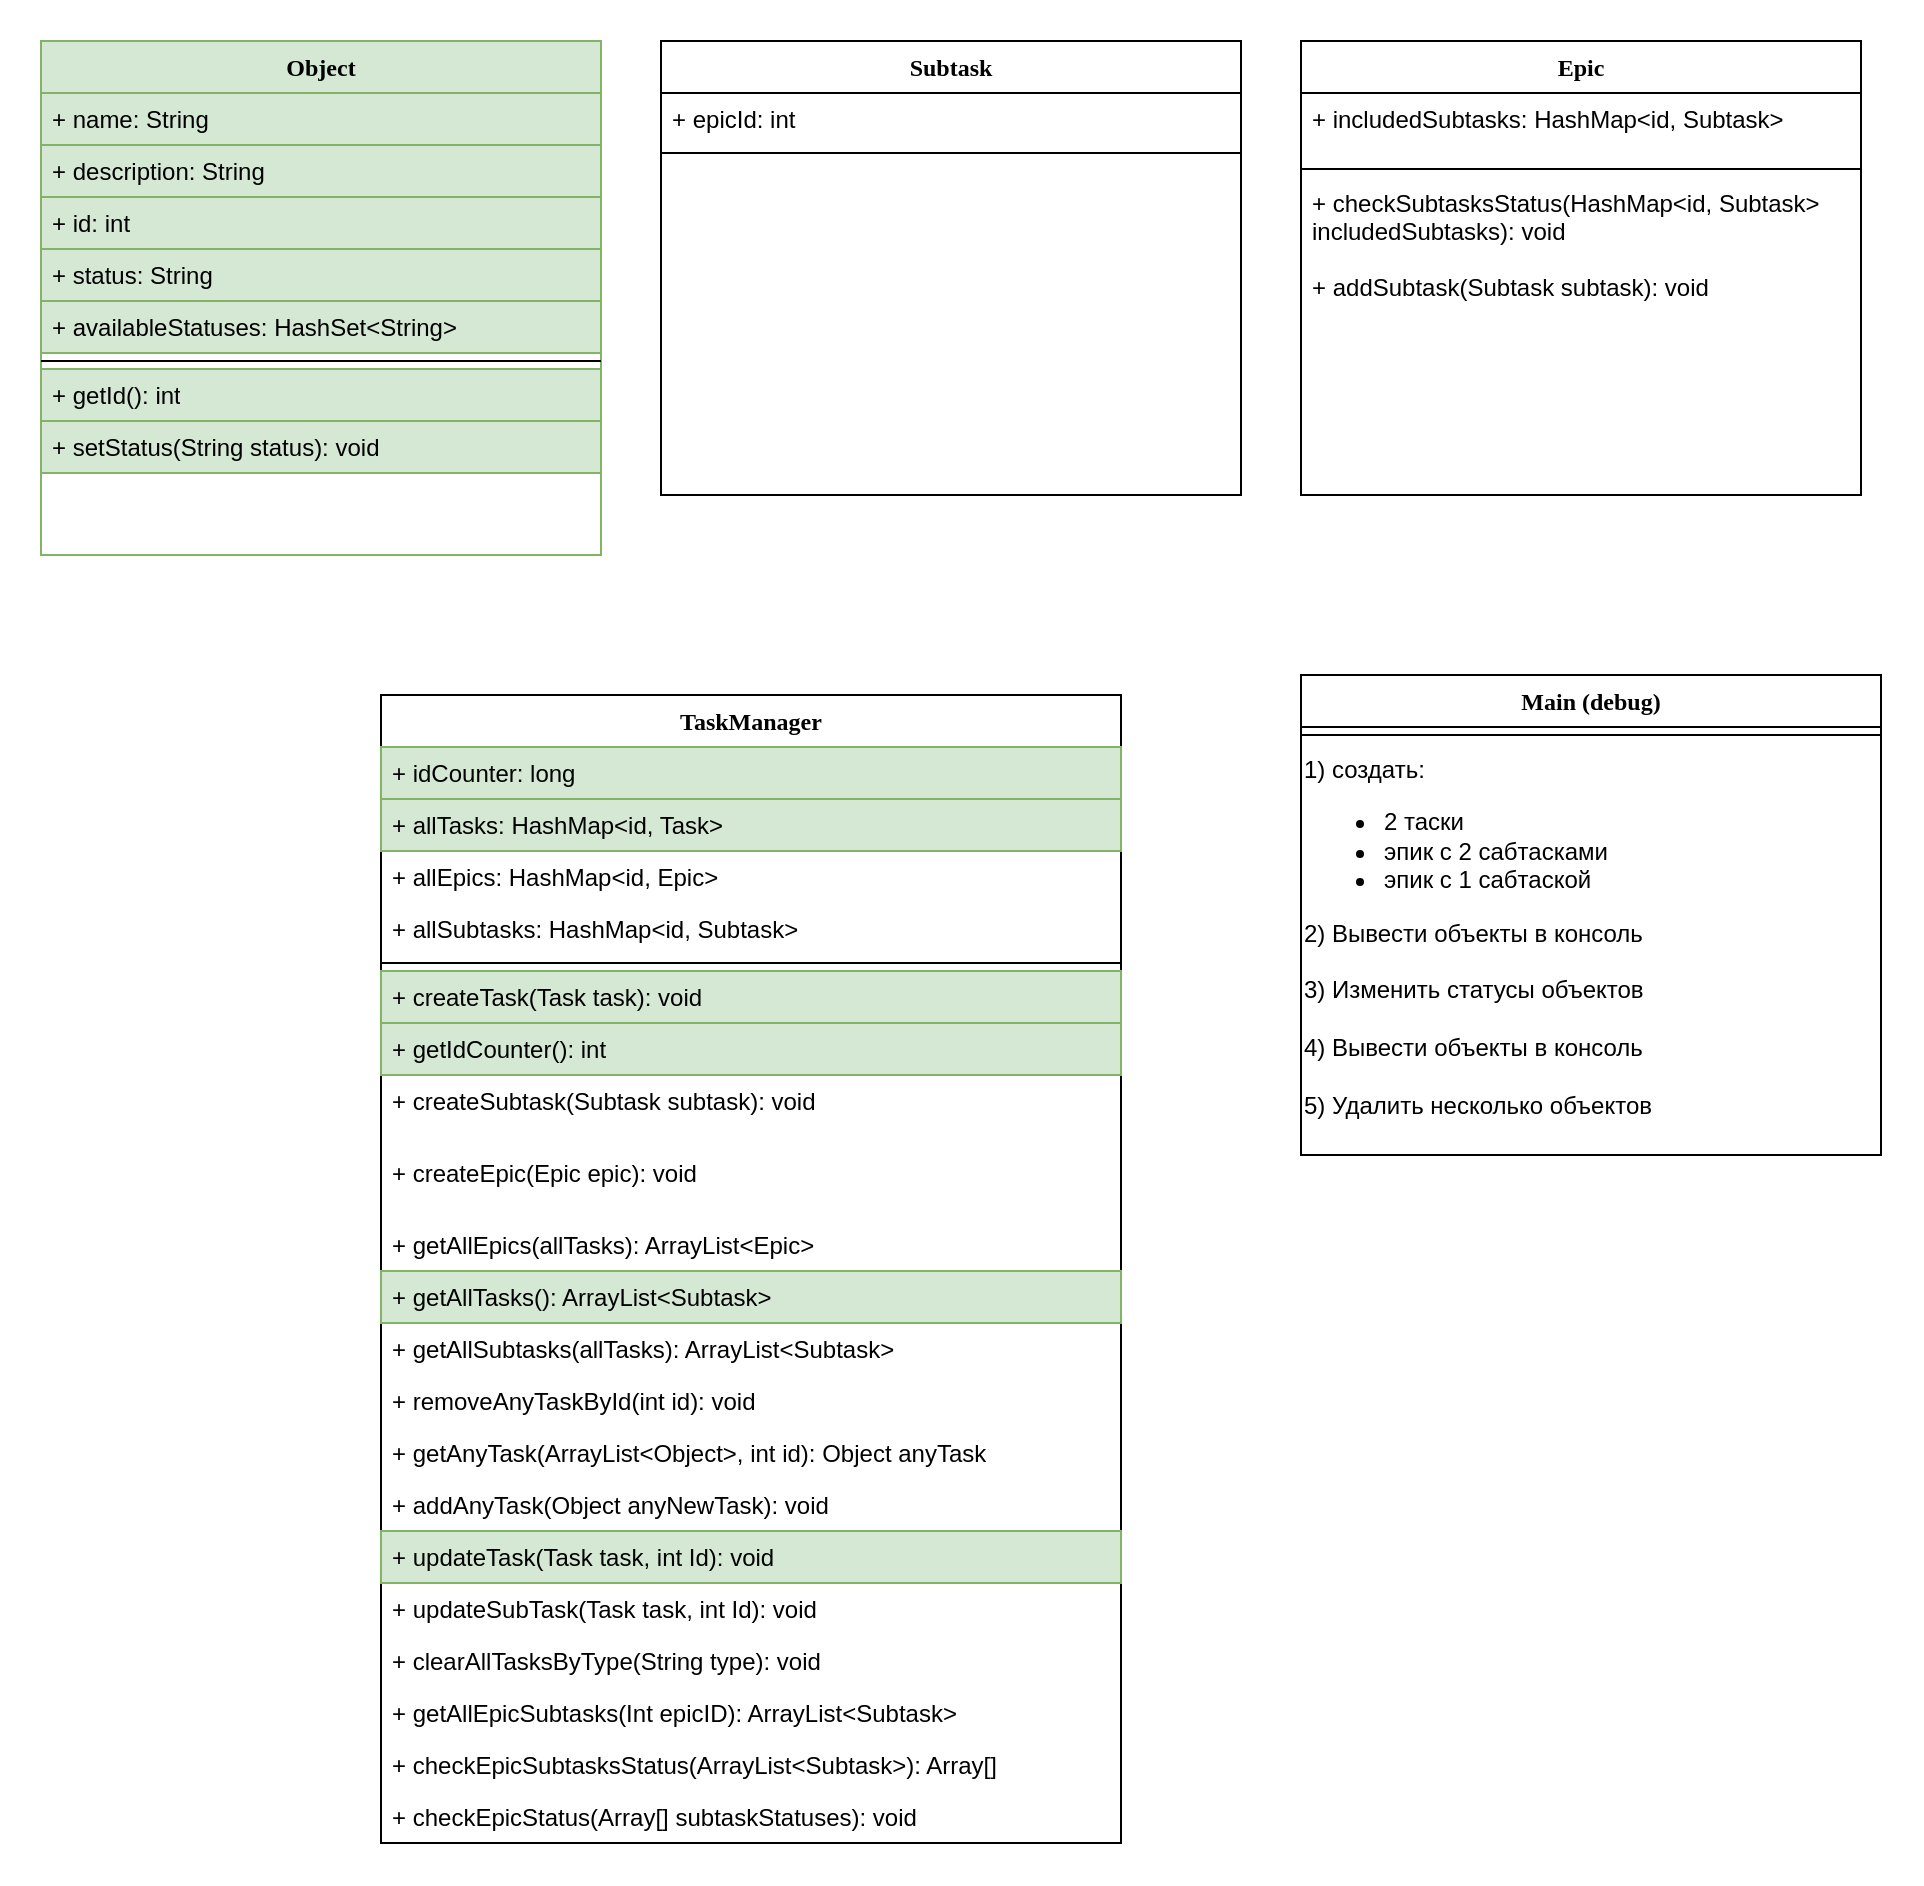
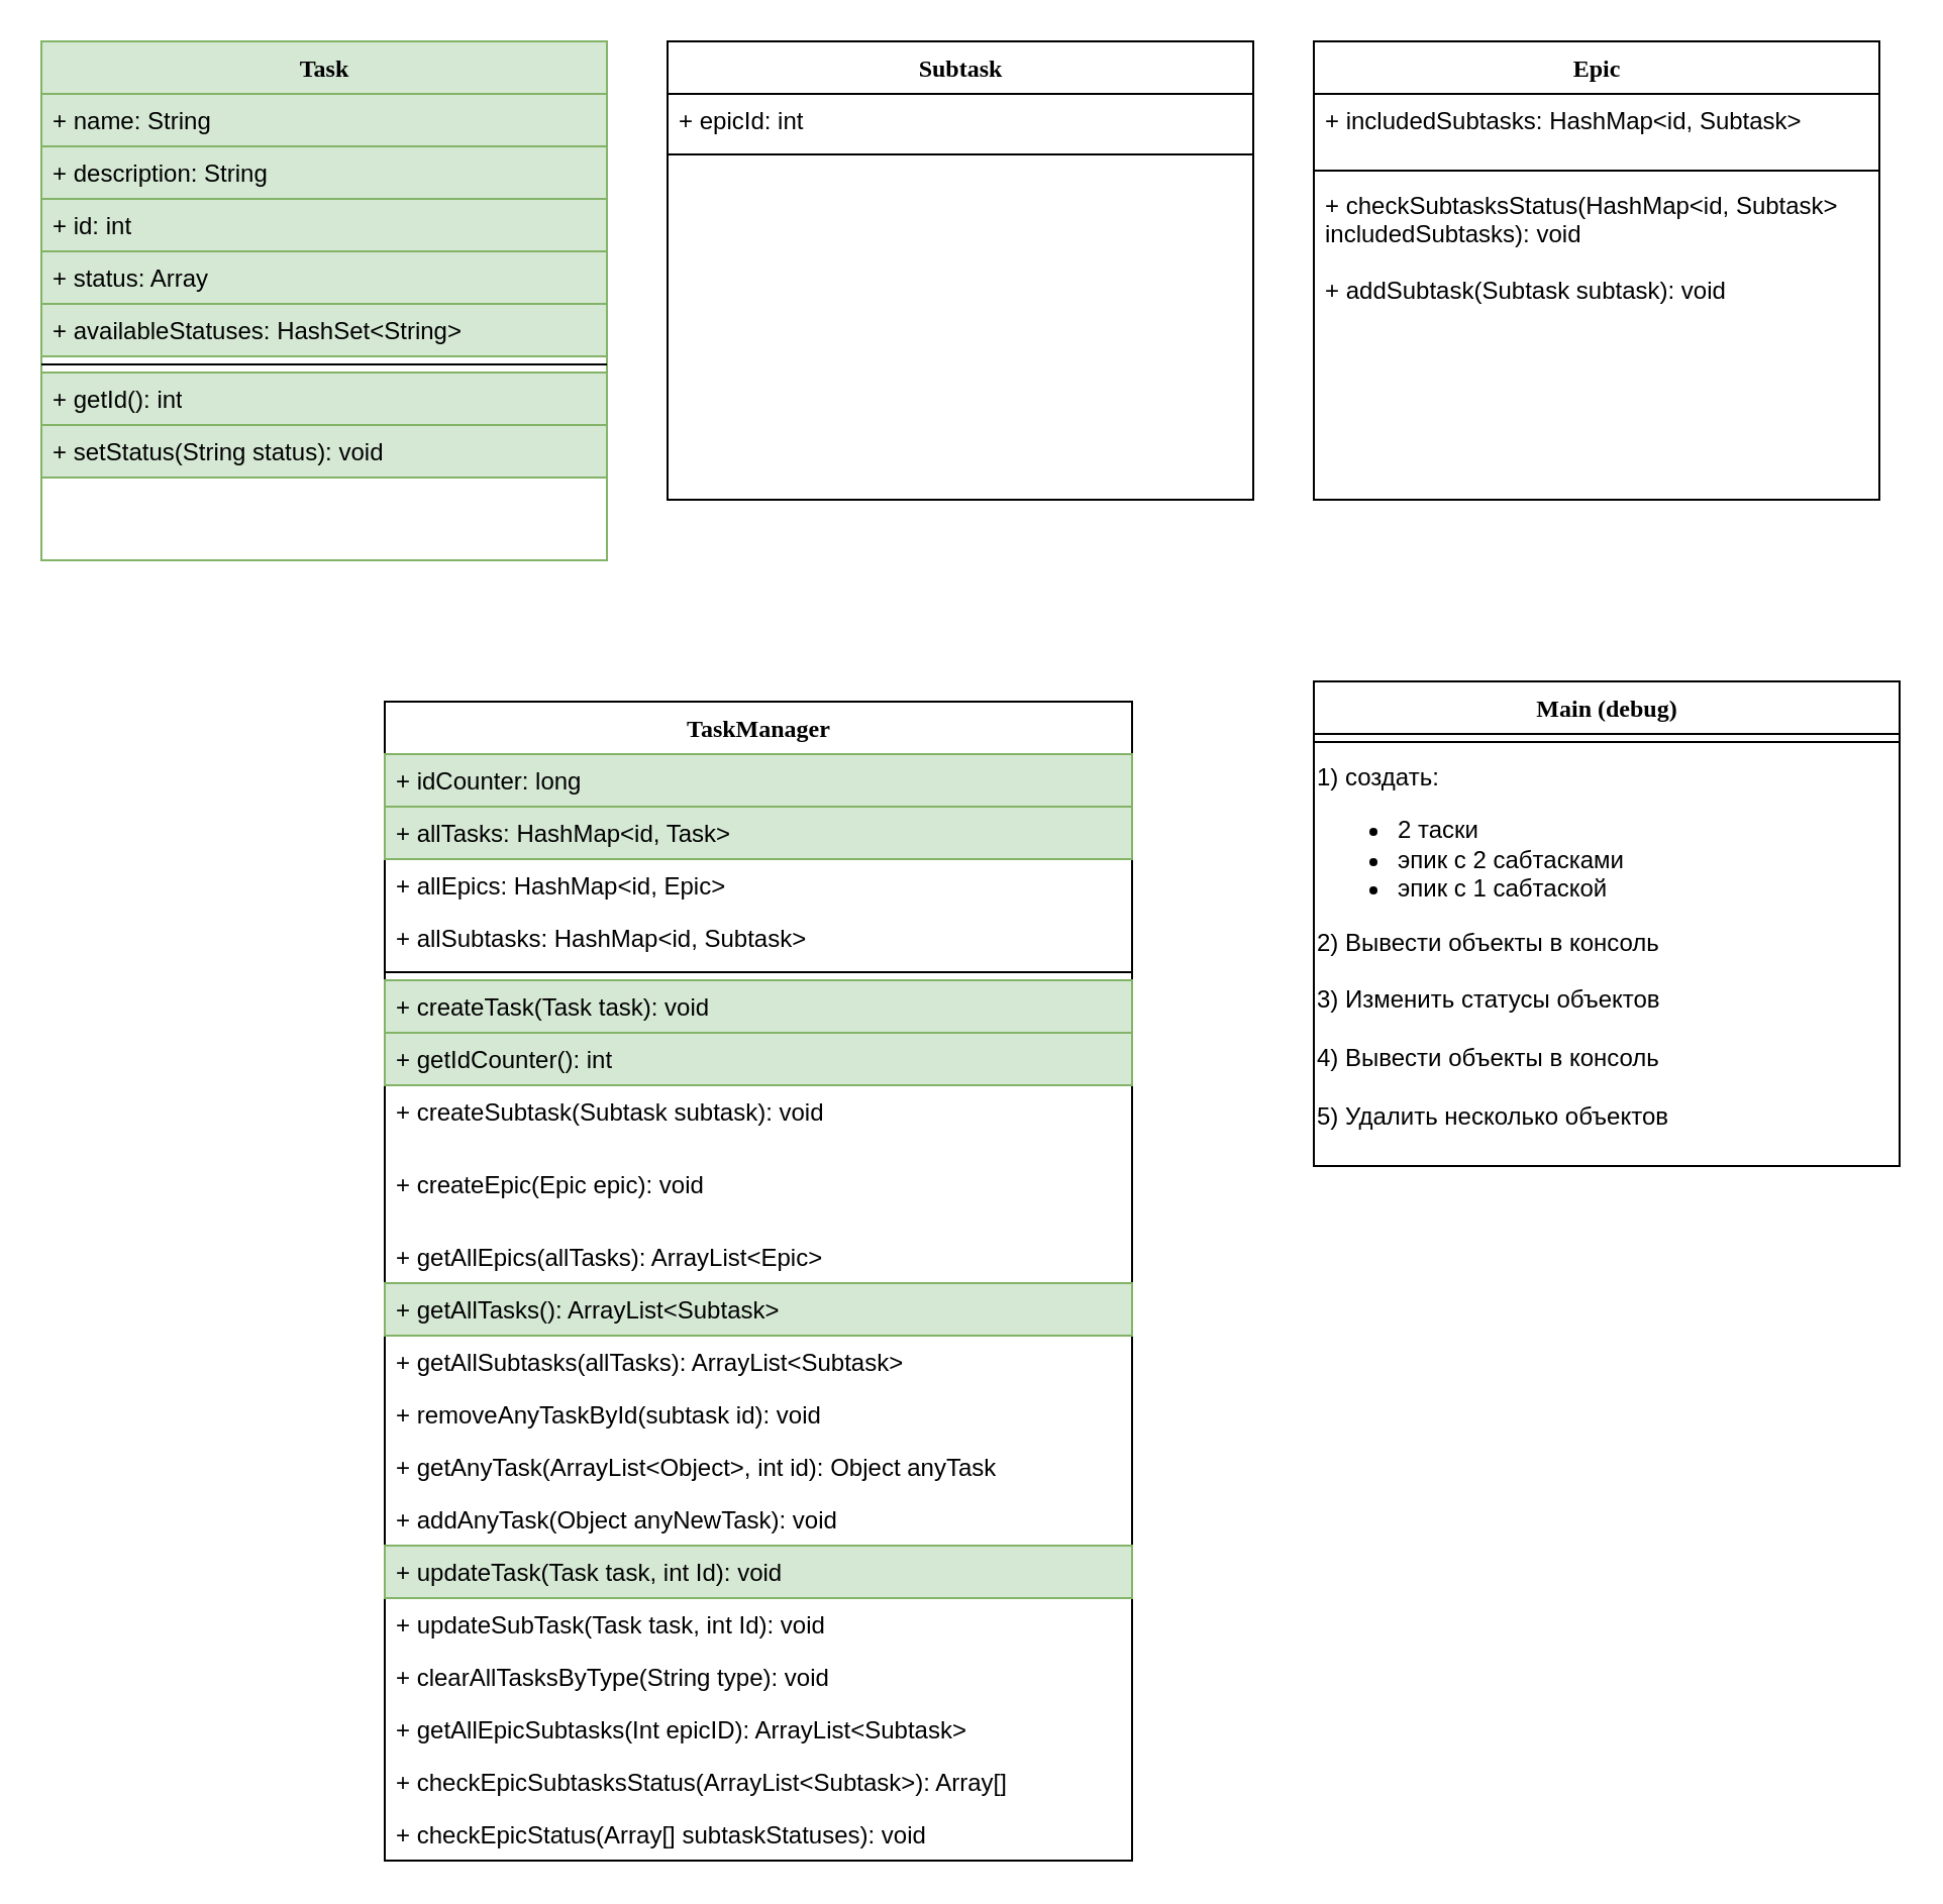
- <mxCell id="2" value="Object" style="swimlane;html=1;fontStyle=1;align=center;verticalAlign=top;childLayout=stackLayout;horizontal=1;startSize=26;horizontalStack=0;resizeParent=1;resizeLast=0;collapsible=1;marginBottom=0;swimlaneFillColor=#ffffff;rounded=0;shadow=0;comic=0;labelBackgroundColor=none;strokeWidth=1;fillColor=#d5e8d4;fontFamily=Verdana;fontSize=12;strokeColor=#82b366;" parent="1" vertex="1"><mxGeometry x="20" y="20" width="280" height="257" as="geometry" /></mxCell>
+ <mxCell id="2" value="Task" style="swimlane;html=1;fontStyle=1;align=center;verticalAlign=top;childLayout=stackLayout;horizontal=1;startSize=26;horizontalStack=0;resizeParent=1;resizeLast=0;collapsible=1;marginBottom=0;swimlaneFillColor=#ffffff;rounded=0;shadow=0;comic=0;labelBackgroundColor=none;strokeWidth=1;fillColor=#d5e8d4;fontFamily=Verdana;fontSize=12;strokeColor=#82b366;" parent="1" vertex="1"><mxGeometry x="20" y="20" width="280" height="257" as="geometry" /></mxCell>
- <mxCell id="6" value="+ status: String" style="text;html=1;strokeColor=#82b366;fillColor=#d5e8d4;align=left;verticalAlign=top;spacingLeft=4;spacingRight=4;whiteSpace=wrap;overflow=hidden;rotatable=0;points=[[0,0.5],[1,0.5]];portConstraint=eastwest;" parent="2" vertex="1"><mxGeometry y="104" width="280" height="26" as="geometry" /></mxCell>
+ <mxCell id="6" value="+ status: Array" style="text;html=1;strokeColor=#82b366;fillColor=#d5e8d4;align=left;verticalAlign=top;spacingLeft=4;spacingRight=4;whiteSpace=wrap;overflow=hidden;rotatable=0;points=[[0,0.5],[1,0.5]];portConstraint=eastwest;" parent="2" vertex="1"><mxGeometry y="104" width="280" height="26" as="geometry" /></mxCell>
- <mxCell id="32" value="+ removeAnyTaskById(int id): void" style="text;html=1;strokeColor=none;fillColor=none;align=left;verticalAlign=top;spacingLeft=4;spacingRight=4;whiteSpace=wrap;overflow=hidden;rotatable=0;points=[[0,0.5],[1,0.5]];portConstraint=eastwest;" vertex="1" parent="19"><mxGeometry y="340" width="370" height="26" as="geometry" /></mxCell>
+ <mxCell id="32" value="+ removeAnyTaskById(subtask id): void" style="text;html=1;strokeColor=none;fillColor=none;align=left;verticalAlign=top;spacingLeft=4;spacingRight=4;whiteSpace=wrap;overflow=hidden;rotatable=0;points=[[0,0.5],[1,0.5]];portConstraint=eastwest;" vertex="1" parent="19"><mxGeometry y="340" width="370" height="26" as="geometry" /></mxCell>
